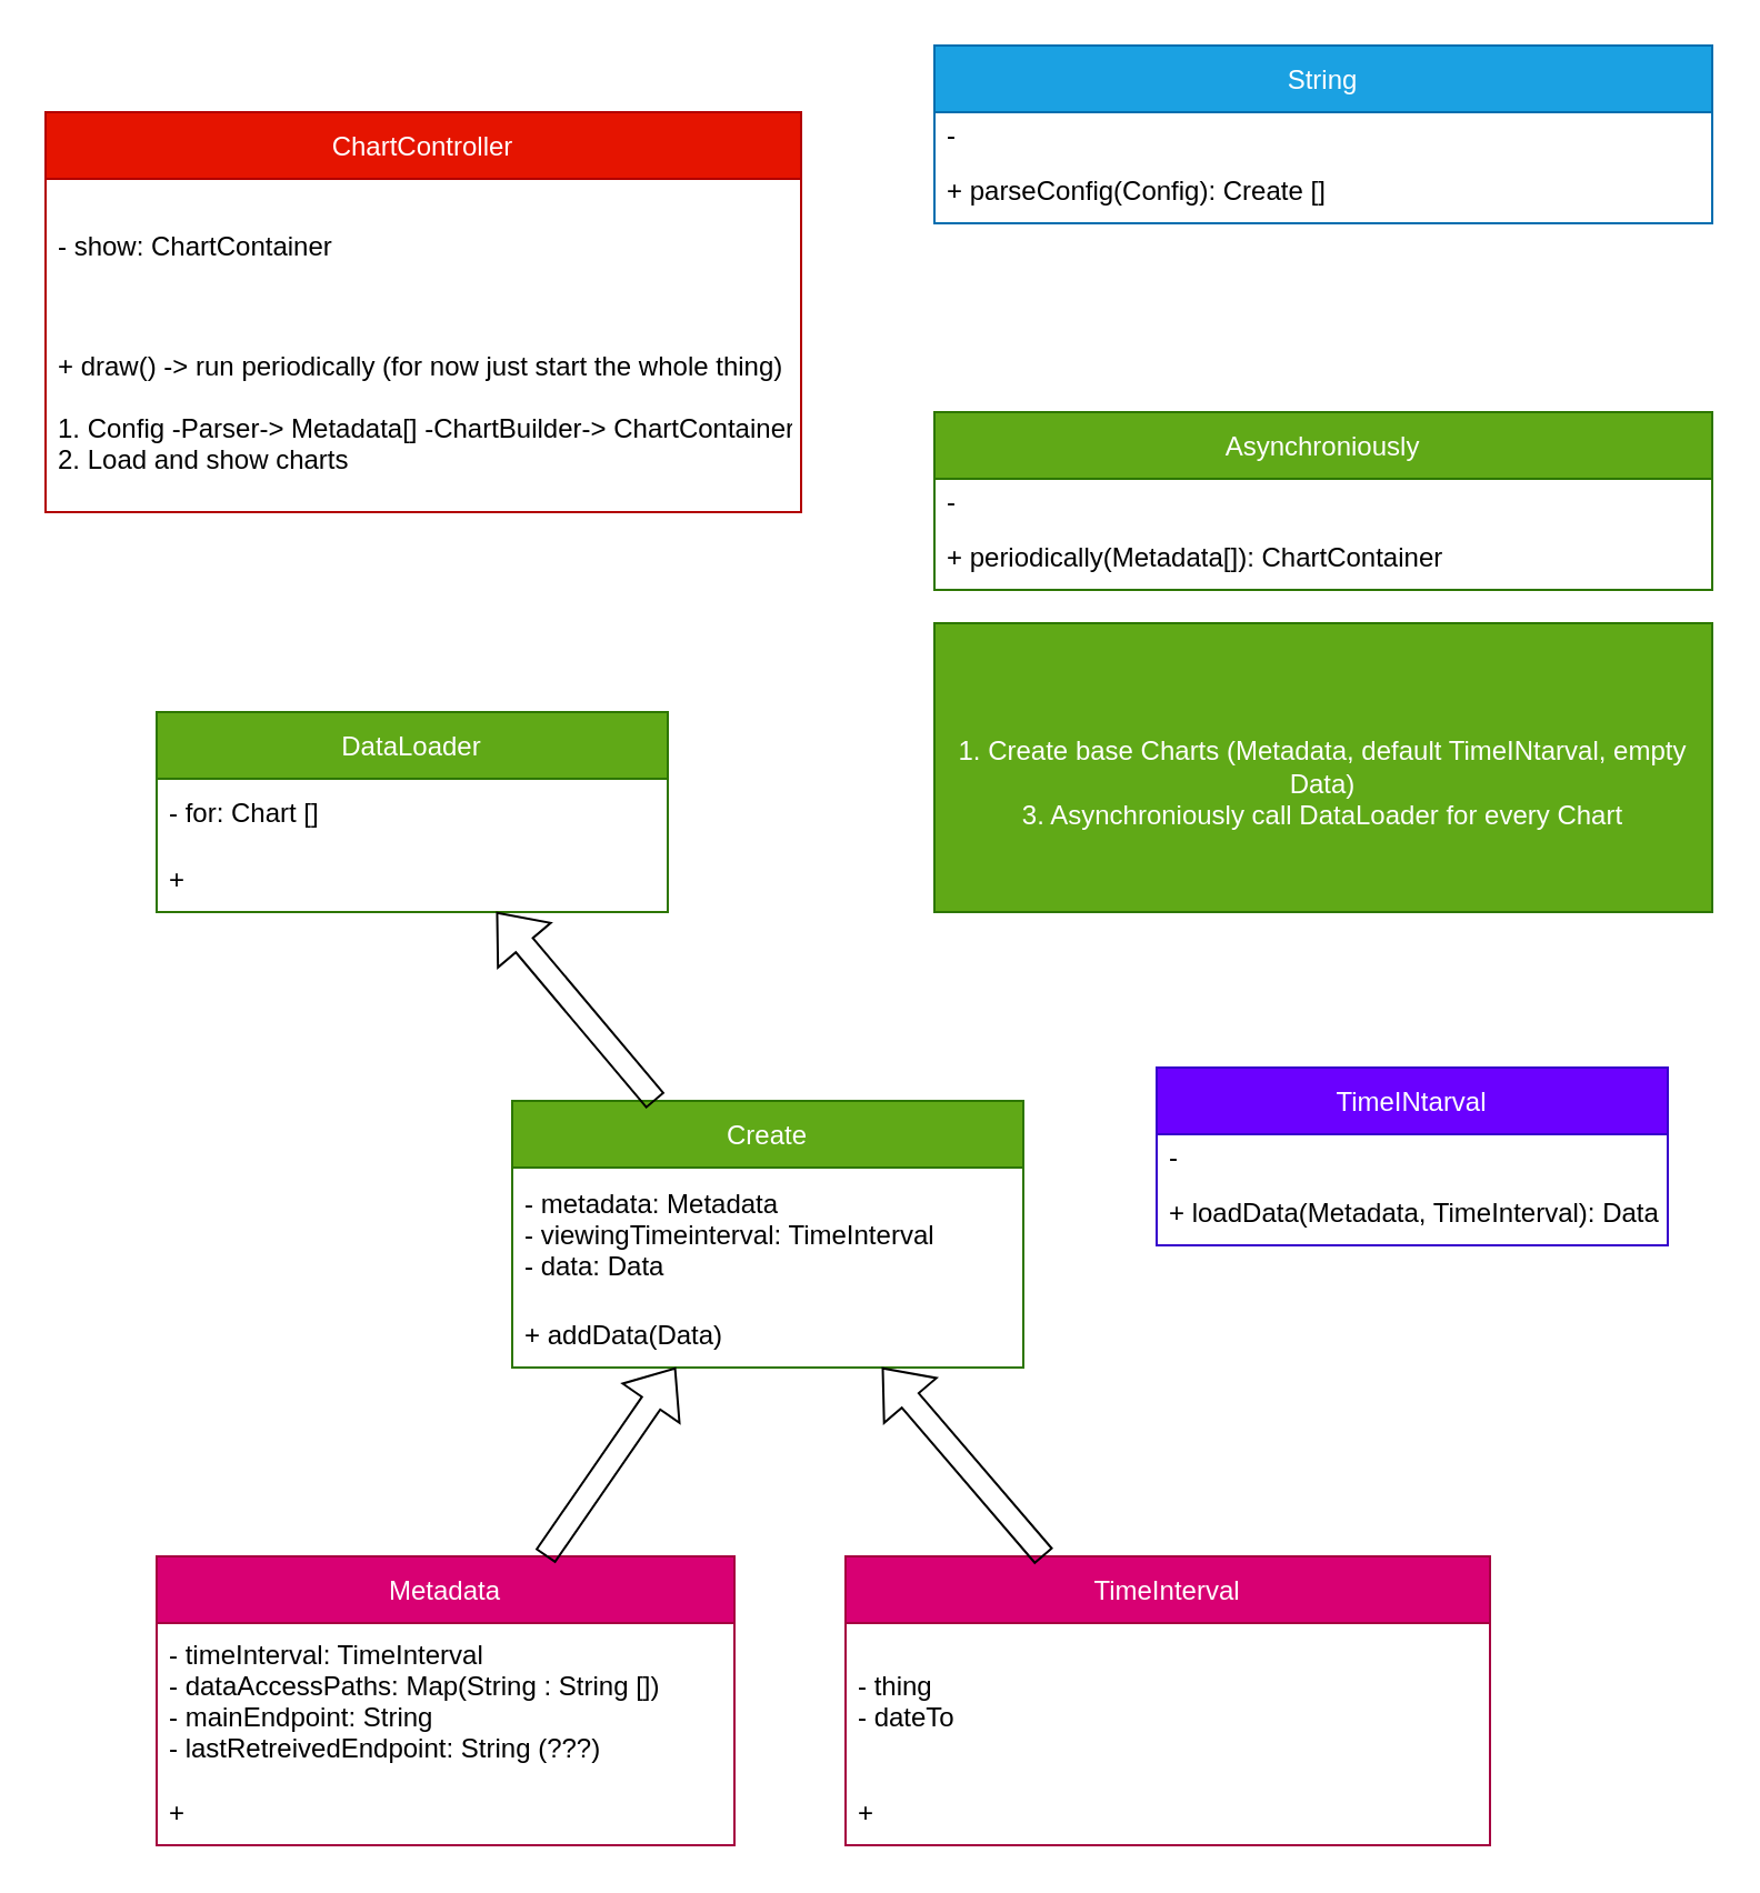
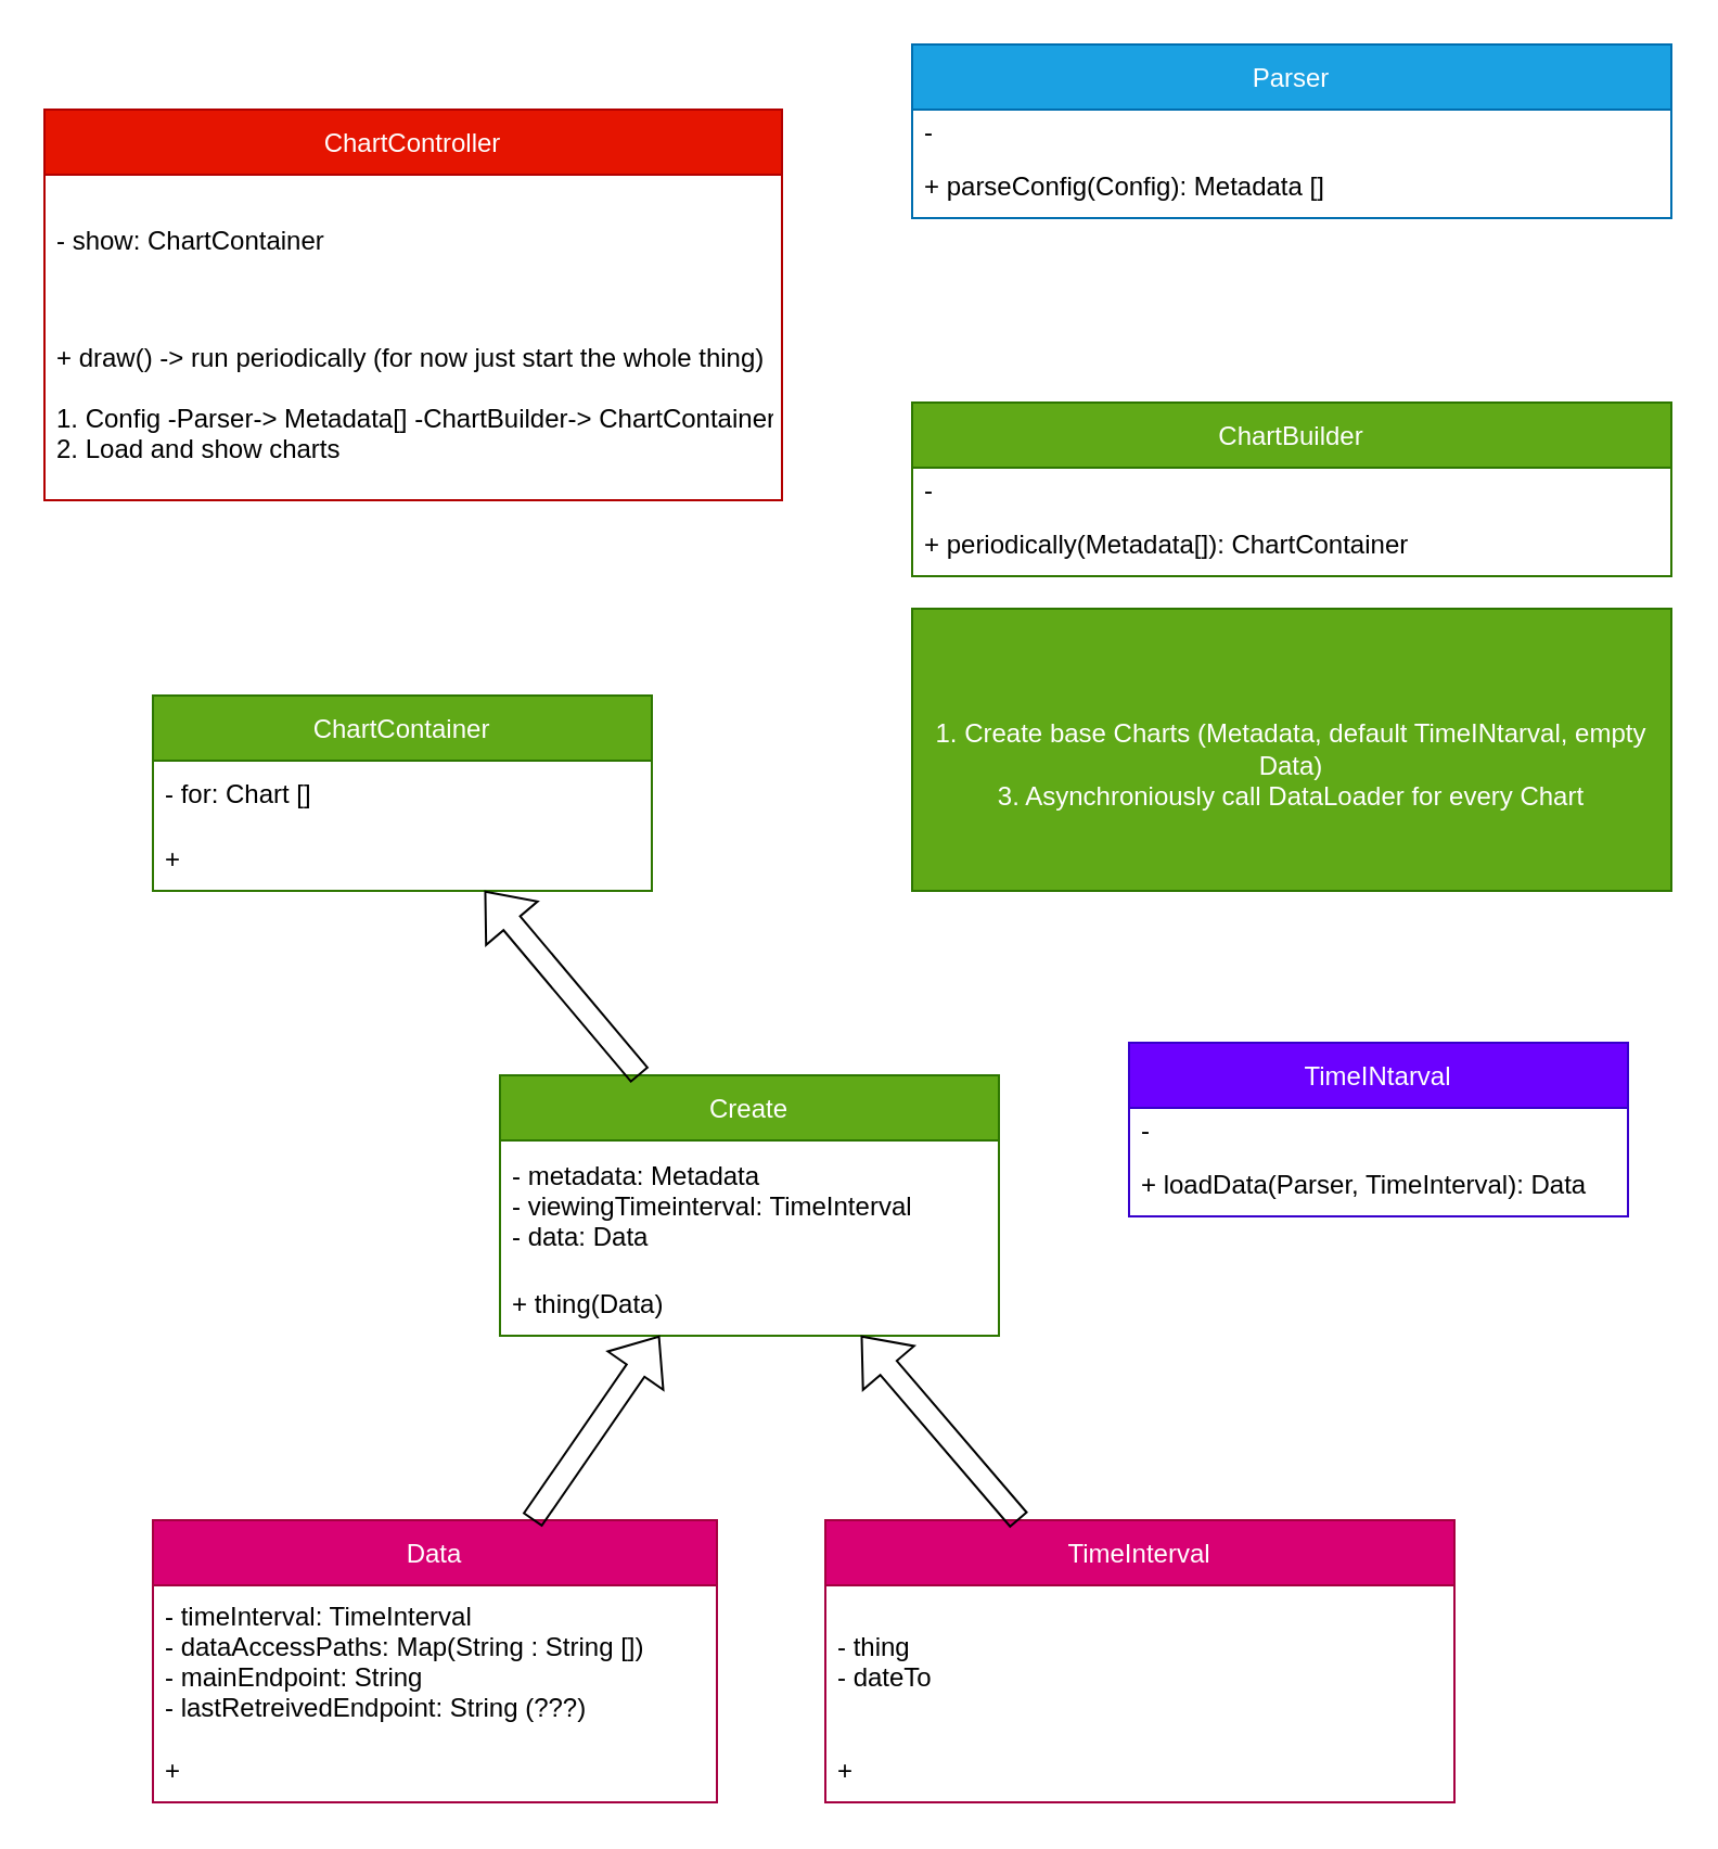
- <mxCell id="27" value="String" style="swimlane;fontStyle=0;childLayout=stackLayout;horizontal=1;startSize=30;horizontalStack=0;resizeParent=1;resizeParentMax=0;resizeLast=0;collapsible=1;marginBottom=0;fillColor=#1ba1e2;fontColor=#ffffff;strokeColor=#006EAF;" vertex="1" parent="1"><mxGeometry x="420" y="20" width="350" height="80" as="geometry" /></mxCell>
+ <mxCell id="27" value="Parser" style="swimlane;fontStyle=0;childLayout=stackLayout;horizontal=1;startSize=30;horizontalStack=0;resizeParent=1;resizeParentMax=0;resizeLast=0;collapsible=1;marginBottom=0;fillColor=#1ba1e2;fontColor=#ffffff;strokeColor=#006EAF;" vertex="1" parent="1"><mxGeometry x="420" y="20" width="350" height="80" as="geometry" /></mxCell>
- <mxCell id="29" value="+ parseConfig(Config): Create []" style="text;strokeColor=none;fillColor=none;align=left;verticalAlign=middle;spacingLeft=4;spacingRight=4;overflow=hidden;points=[[0,0.5],[1,0.5]];portConstraint=eastwest;rotatable=0;" vertex="1" parent="27"><mxGeometry y="50" width="350" height="30" as="geometry" /></mxCell>
+ <mxCell id="29" value="+ parseConfig(Config): Metadata []" style="text;strokeColor=none;fillColor=none;align=left;verticalAlign=middle;spacingLeft=4;spacingRight=4;overflow=hidden;points=[[0,0.5],[1,0.5]];portConstraint=eastwest;rotatable=0;" vertex="1" parent="27"><mxGeometry y="50" width="350" height="30" as="geometry" /></mxCell>
- <mxCell id="18" value="Asynchroniously" style="swimlane;fontStyle=0;childLayout=stackLayout;horizontal=1;startSize=30;horizontalStack=0;resizeParent=1;resizeParentMax=0;resizeLast=0;collapsible=1;marginBottom=0;fillColor=#60a917;fontColor=#ffffff;strokeColor=#2D7600;" vertex="1" parent="1"><mxGeometry x="420" y="185" width="350" height="80" as="geometry" /></mxCell>
+ <mxCell id="18" value="ChartBuilder" style="swimlane;fontStyle=0;childLayout=stackLayout;horizontal=1;startSize=30;horizontalStack=0;resizeParent=1;resizeParentMax=0;resizeLast=0;collapsible=1;marginBottom=0;fillColor=#60a917;fontColor=#ffffff;strokeColor=#2D7600;" vertex="1" parent="1"><mxGeometry x="420" y="185" width="350" height="80" as="geometry" /></mxCell>
- <mxCell id="11" value="DataLoader" style="swimlane;fontStyle=0;childLayout=stackLayout;horizontal=1;startSize=30;horizontalStack=0;resizeParent=1;resizeParentMax=0;resizeLast=0;collapsible=1;marginBottom=0;fillColor=#60a917;fontColor=#ffffff;strokeColor=#2D7600;" vertex="1" parent="1"><mxGeometry x="70" y="320" width="230" height="90" as="geometry" /></mxCell>
+ <mxCell id="11" value="ChartContainer" style="swimlane;fontStyle=0;childLayout=stackLayout;horizontal=1;startSize=30;horizontalStack=0;resizeParent=1;resizeParentMax=0;resizeLast=0;collapsible=1;marginBottom=0;fillColor=#60a917;fontColor=#ffffff;strokeColor=#2D7600;" vertex="1" parent="1"><mxGeometry x="70" y="320" width="230" height="90" as="geometry" /></mxCell>
- <mxCell id="16" value="+ loadData(Metadata, TimeInterval): Data" style="text;strokeColor=none;fillColor=none;align=left;verticalAlign=middle;spacingLeft=4;spacingRight=4;overflow=hidden;points=[[0,0.5],[1,0.5]];portConstraint=eastwest;rotatable=0;" vertex="1" parent="14"><mxGeometry y="50" width="230" height="30" as="geometry" /></mxCell>
+ <mxCell id="16" value="+ loadData(Parser, TimeInterval): Data" style="text;strokeColor=none;fillColor=none;align=left;verticalAlign=middle;spacingLeft=4;spacingRight=4;overflow=hidden;points=[[0,0.5],[1,0.5]];portConstraint=eastwest;rotatable=0;" vertex="1" parent="14"><mxGeometry y="50" width="230" height="30" as="geometry" /></mxCell>
- <mxCell id="4" value="+ addData(Data)" style="text;strokeColor=none;fillColor=none;align=left;verticalAlign=middle;spacingLeft=4;spacingRight=4;overflow=hidden;points=[[0,0.5],[1,0.5]];portConstraint=eastwest;rotatable=0;" vertex="1" parent="2"><mxGeometry y="90" width="230" height="30" as="geometry" /></mxCell>
+ <mxCell id="4" value="+ thing(Data)" style="text;strokeColor=none;fillColor=none;align=left;verticalAlign=middle;spacingLeft=4;spacingRight=4;overflow=hidden;points=[[0,0.5],[1,0.5]];portConstraint=eastwest;rotatable=0;" vertex="1" parent="2"><mxGeometry y="90" width="230" height="30" as="geometry" /></mxCell>
- <mxCell id="8" value="Metadata" style="swimlane;fontStyle=0;childLayout=stackLayout;horizontal=1;startSize=30;horizontalStack=0;resizeParent=1;resizeParentMax=0;resizeLast=0;collapsible=1;marginBottom=0;fillColor=#d80073;fontColor=#ffffff;strokeColor=#A50040;" vertex="1" parent="1"><mxGeometry x="70" y="700" width="260" height="130" as="geometry" /></mxCell>
+ <mxCell id="8" value="Data" style="swimlane;fontStyle=0;childLayout=stackLayout;horizontal=1;startSize=30;horizontalStack=0;resizeParent=1;resizeParentMax=0;resizeLast=0;collapsible=1;marginBottom=0;fillColor=#d80073;fontColor=#ffffff;strokeColor=#A50040;" vertex="1" parent="1"><mxGeometry x="70" y="700" width="260" height="130" as="geometry" /></mxCell>
